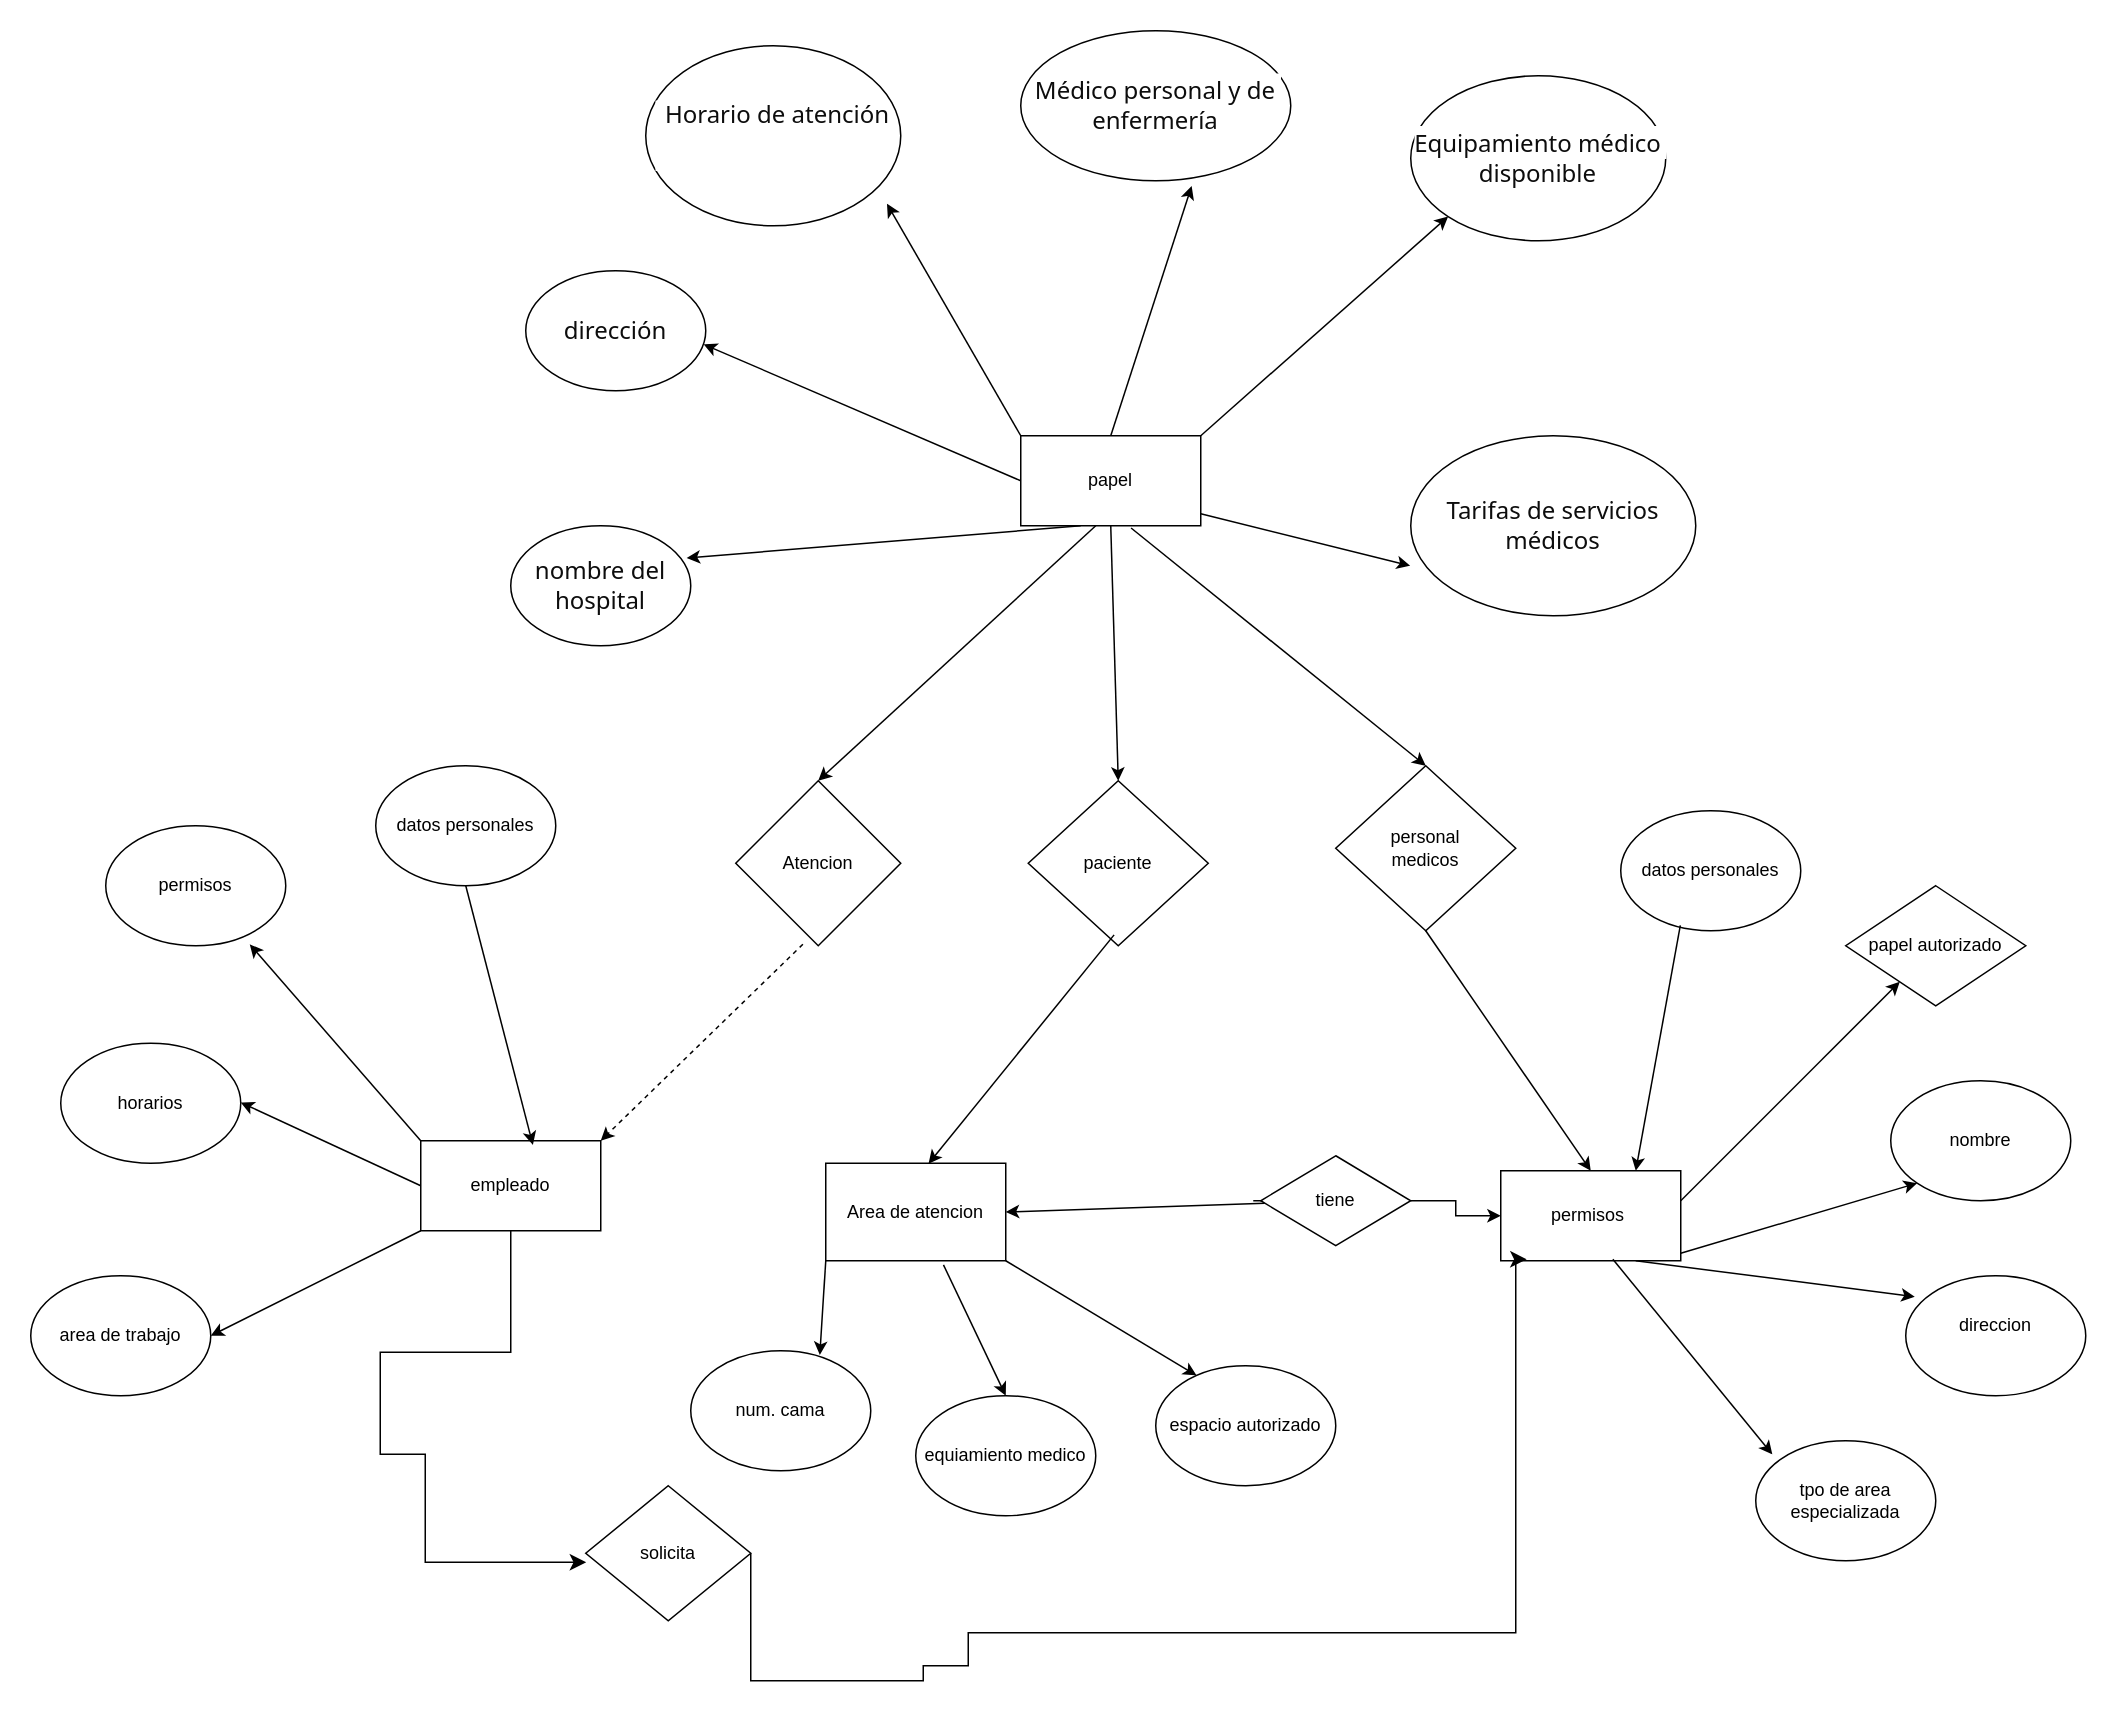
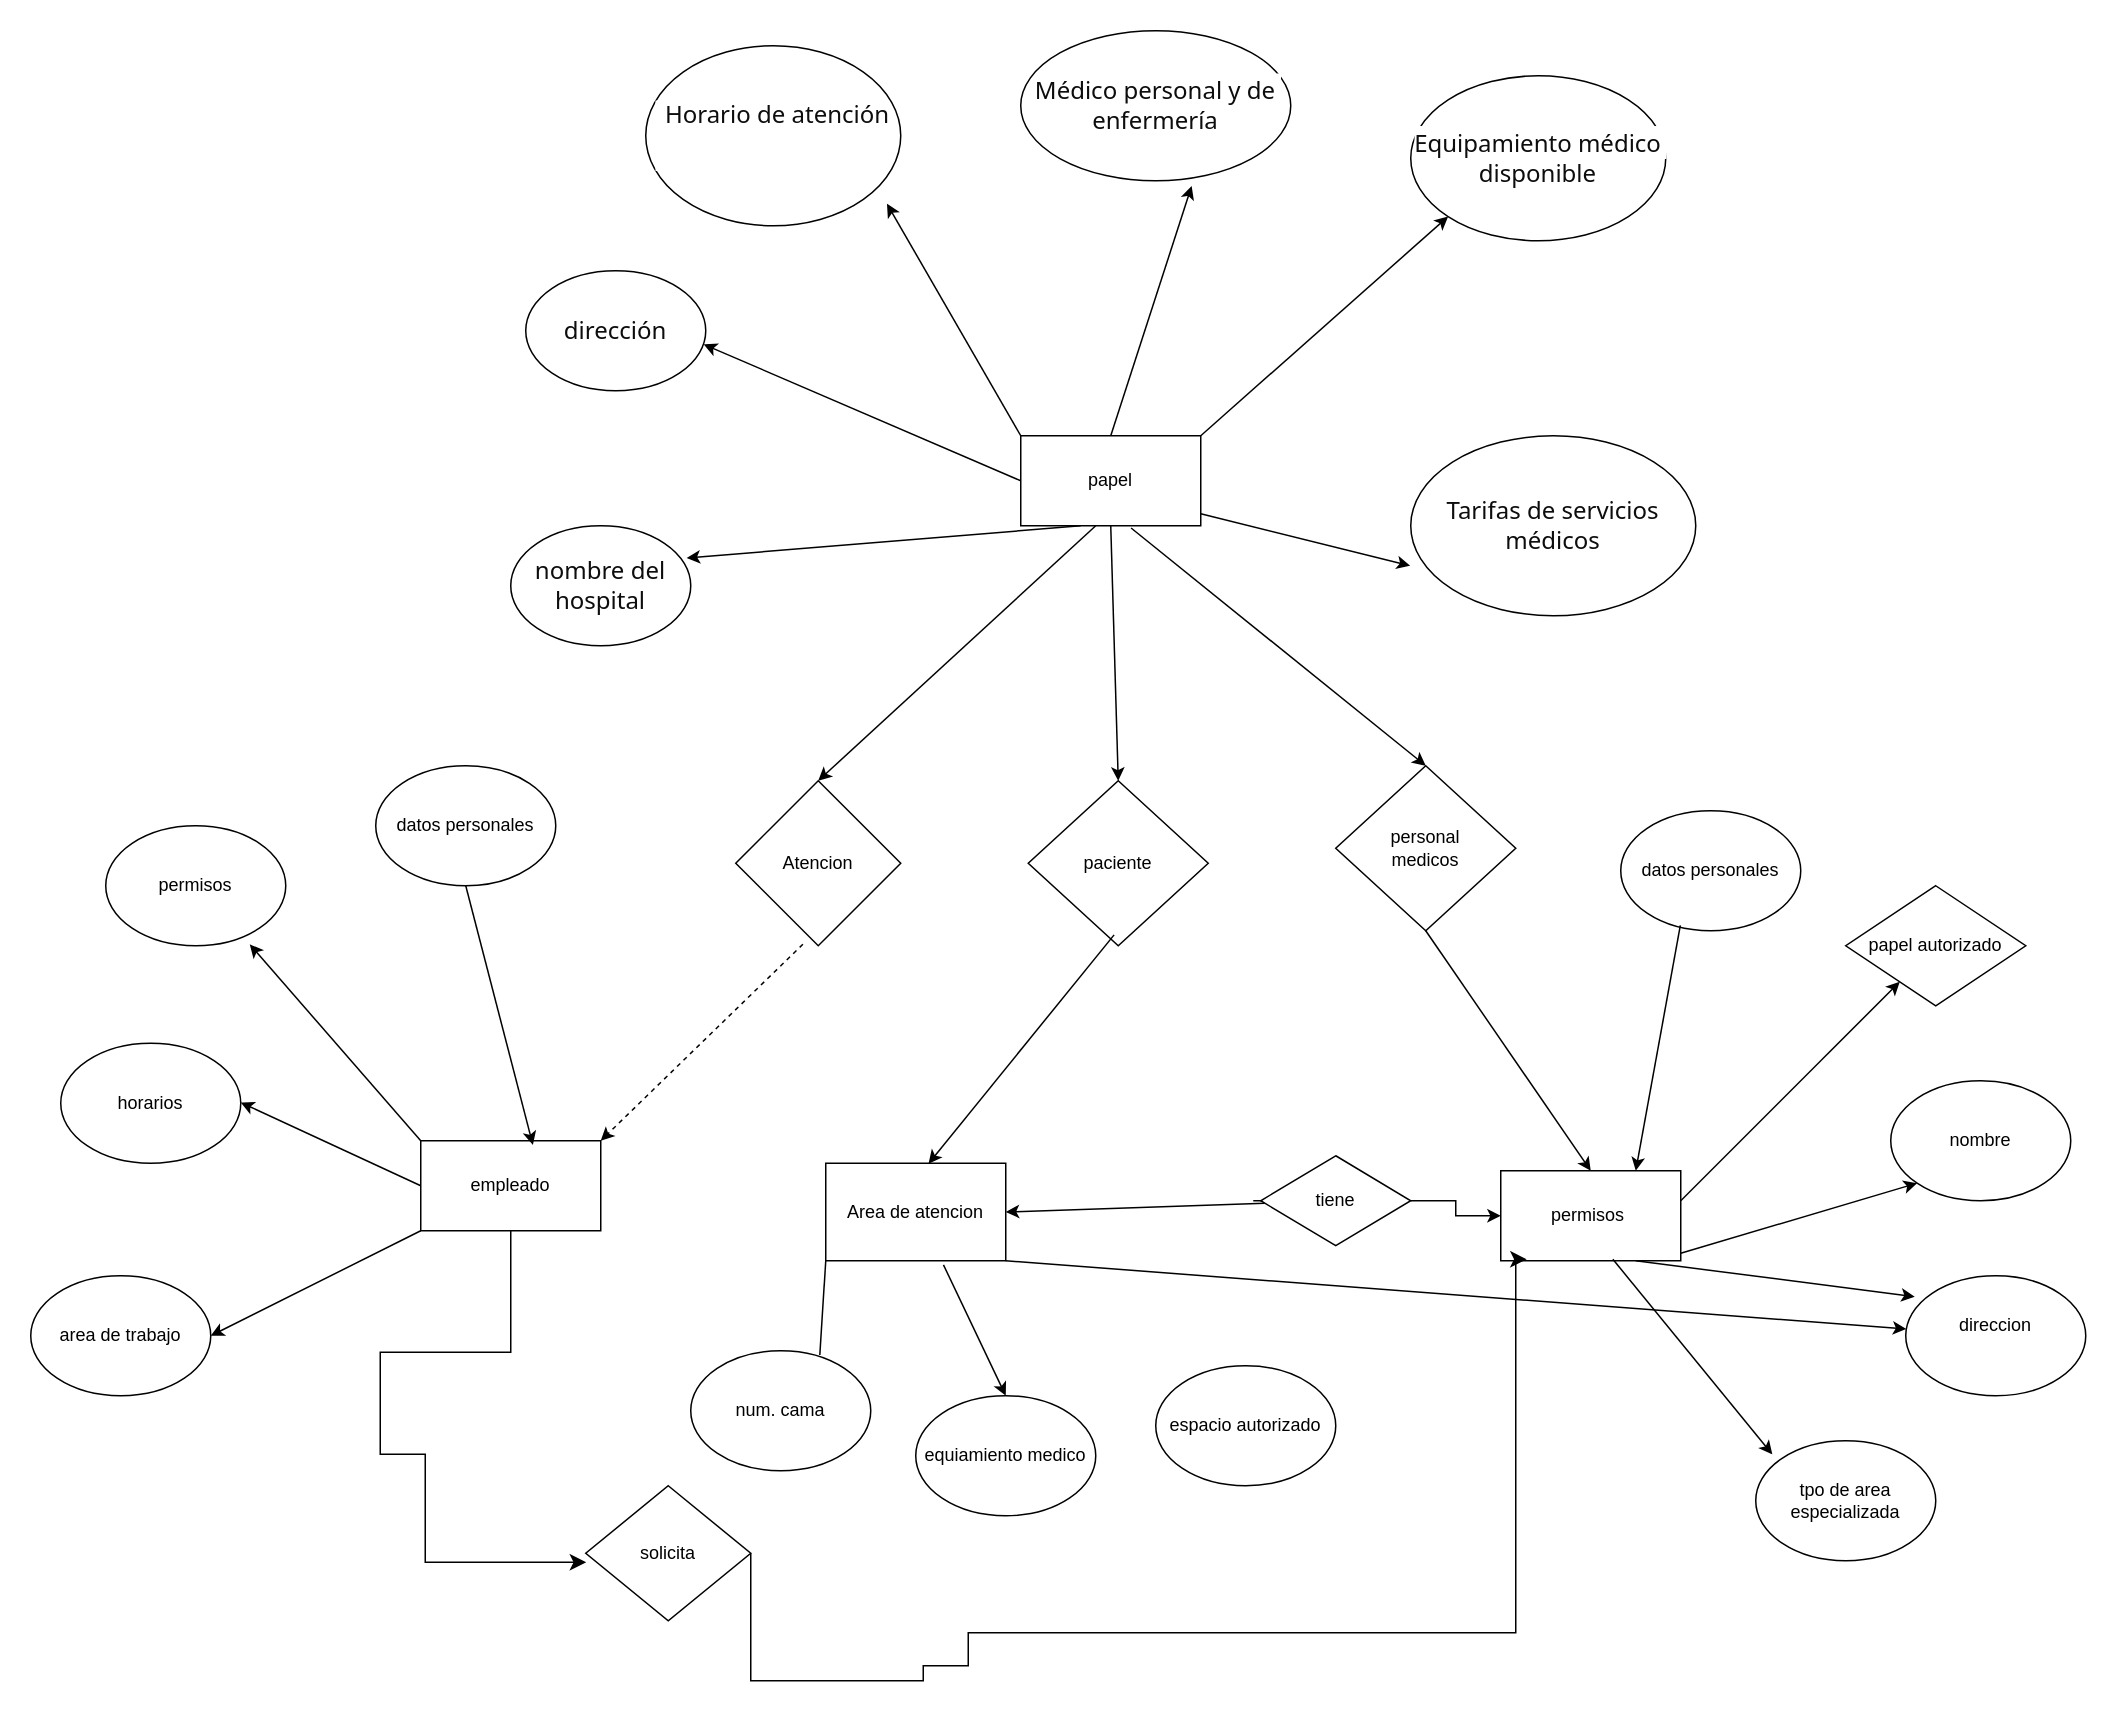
- <mxCell id="53" value="" style="endArrow=classic;html=1;rounded=0;entryX=0.227;entryY=0.081;entryDx=0;entryDy=0;entryPerimeter=0;exitX=1;exitY=1;exitDx=0;exitDy=0;" edge="1" parent="1" source="23" target="50"><mxGeometry width="50" height="50" relative="1" as="geometry"><mxPoint x="720" y="800" as="sourcePoint" /><mxPoint x="770" y="750" as="targetPoint" /></mxGeometry></mxCell>
+ <mxCell id="53" value="" style="endArrow=classic;html=1;rounded=0;exitX=1;exitY=1;exitDx=0;exitDy=0;" edge="1" parent="1" source="23" target="42"><mxGeometry width="50" height="50" relative="1" as="geometry"><mxPoint x="720" y="800" as="sourcePoint" /><mxPoint x="770" y="750" as="targetPoint" /></mxGeometry></mxCell>
- <mxCell id="48" value="" style="endArrow=classic;html=1;rounded=0;exitX=0;exitY=1;exitDx=0;exitDy=0;entryX=0.717;entryY=0.035;entryDx=0;entryDy=0;entryPerimeter=0;" edge="1" parent="1" source="23" target="46"><mxGeometry width="50" height="50" relative="1" as="geometry"><mxPoint x="560" y="900" as="sourcePoint" /><mxPoint x="610" y="850" as="targetPoint" /></mxGeometry></mxCell>
+ <mxCell id="48" value="" style="endArrow=none;html=1;rounded=0;exitX=0;exitY=1;exitDx=0;exitDy=0;entryX=0.717;entryY=0.035;entryDx=0;entryDy=0;entryPerimeter=0;" edge="1" parent="1" source="23" target="46"><mxGeometry width="50" height="50" relative="1" as="geometry"><mxPoint x="560" y="900" as="sourcePoint" /><mxPoint x="610" y="850" as="targetPoint" /></mxGeometry></mxCell>
